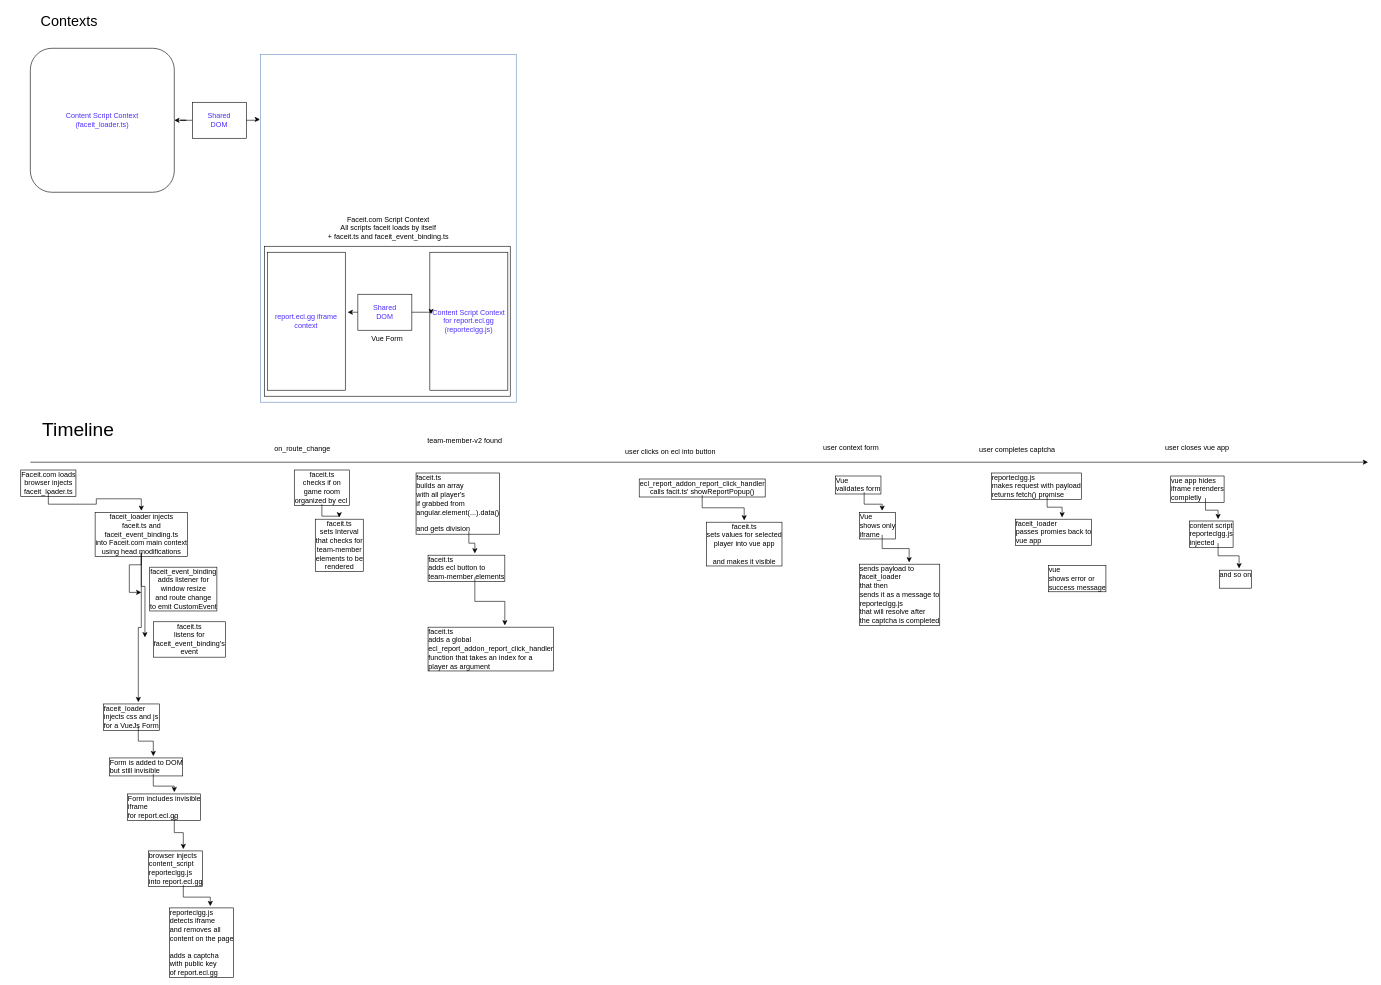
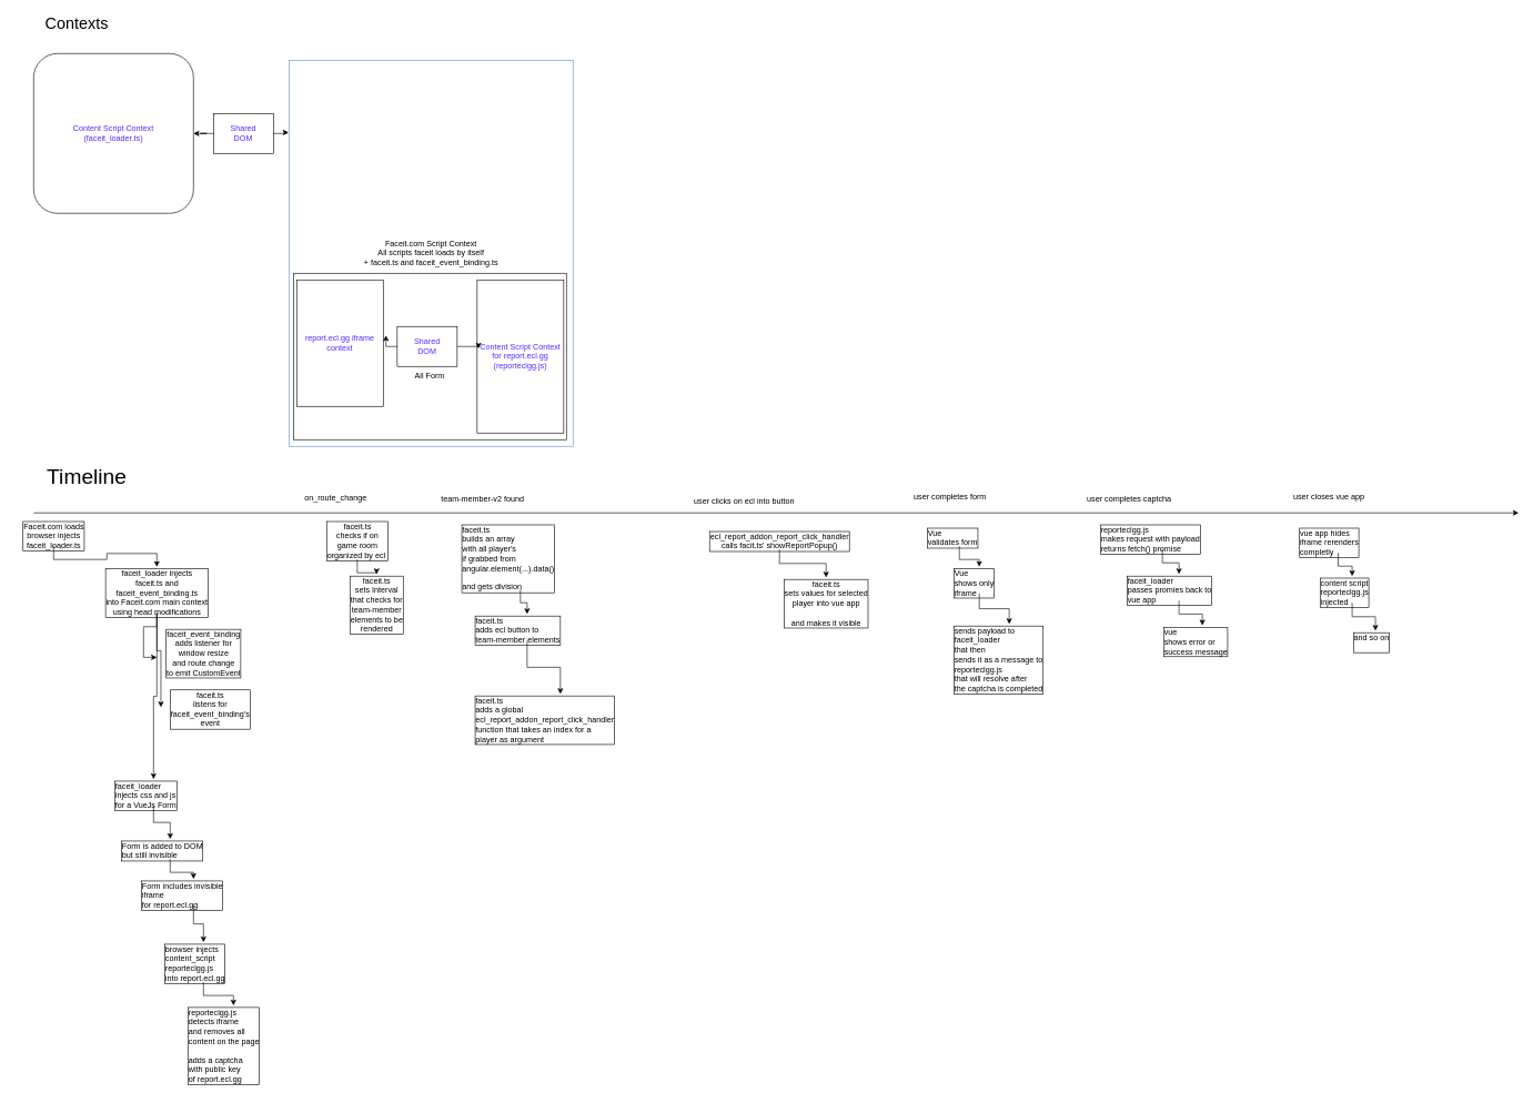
- <mxCell id="8" value="&lt;div&gt;report.ecl.gg iframe context&lt;br&gt;&lt;/div&gt;" style="rounded=0;whiteSpace=wrap;html=1;fillColor=none;fontColor=#4A2EFF;" vertex="1" parent="1"><mxGeometry x="445" y="420" width="130" height="230" as="geometry" /></mxCell>
+ <mxCell id="8" value="&lt;div&gt;report.ecl.gg iframe context&lt;br&gt;&lt;/div&gt;" style="rounded=0;whiteSpace=wrap;html=1;fillColor=none;fontColor=#4A2EFF;" vertex="1" parent="1"><mxGeometry x="445" y="420" width="130" height="190" as="geometry" /></mxCell>
- <mxCell id="46" value="&lt;div&gt;&lt;br&gt;&lt;/div&gt;&lt;div&gt;&lt;br&gt;&lt;/div&gt;&lt;div&gt;&lt;br&gt;&lt;/div&gt;&lt;div&gt;&lt;br&gt;&lt;/div&gt;&lt;div&gt;Vue Form&lt;br&gt;&lt;/div&gt;" style="rounded=0;whiteSpace=wrap;html=1;fillColor=none;fontColor=#000000;align=center;" vertex="1" parent="1"><mxGeometry x="440" y="410" width="410" height="250" as="geometry" /></mxCell>
+ <mxCell id="46" value="&lt;div&gt;&lt;br&gt;&lt;/div&gt;&lt;div&gt;&lt;br&gt;&lt;/div&gt;&lt;div&gt;&lt;br&gt;&lt;/div&gt;&lt;div&gt;&lt;br&gt;&lt;/div&gt;&lt;div&gt;All Form&lt;br&gt;&lt;/div&gt;" style="rounded=0;whiteSpace=wrap;html=1;fillColor=none;fontColor=#000000;align=center;" vertex="1" parent="1"><mxGeometry x="440" y="410" width="410" height="250" as="geometry" /></mxCell>
- <mxCell id="27" value="team-member-v2 found" style="text;html=1;resizable=0;points=[];autosize=1;align=left;verticalAlign=top;spacingTop=-4;fontColor=#000000;" vertex="1" parent="1"><mxGeometry x="710" y="725" width="160" height="20" as="geometry" /></mxCell>
+ <mxCell id="27" value="team-member-v2 found" style="text;html=1;resizable=0;points=[];autosize=1;align=left;verticalAlign=top;spacingTop=-4;fontColor=#000000;" vertex="1" parent="1"><mxGeometry x="660" y="740" width="160" height="20" as="geometry" /></mxCell>
- <mxCell id="47" value="user context form" style="text;html=1;resizable=0;points=[];autosize=1;align=left;verticalAlign=top;spacingTop=-4;fontColor=#000000;" vertex="1" parent="1"><mxGeometry x="1370" y="736" width="140" height="20" as="geometry" /></mxCell>
+ <mxCell id="47" value="user completes form" style="text;html=1;resizable=0;points=[];autosize=1;align=left;verticalAlign=top;spacingTop=-4;fontColor=#000000;" vertex="1" parent="1"><mxGeometry x="1370" y="736" width="140" height="20" as="geometry" /></mxCell>
+ <mxCell id="56" value="" style="edgeStyle=orthogonalEdgeStyle;rounded=0;orthogonalLoop=1;jettySize=auto;html=1;fontColor=#000000;" edge="1" parent="1" source="57" target="58"><mxGeometry relative="1" as="geometry" /></mxCell>
